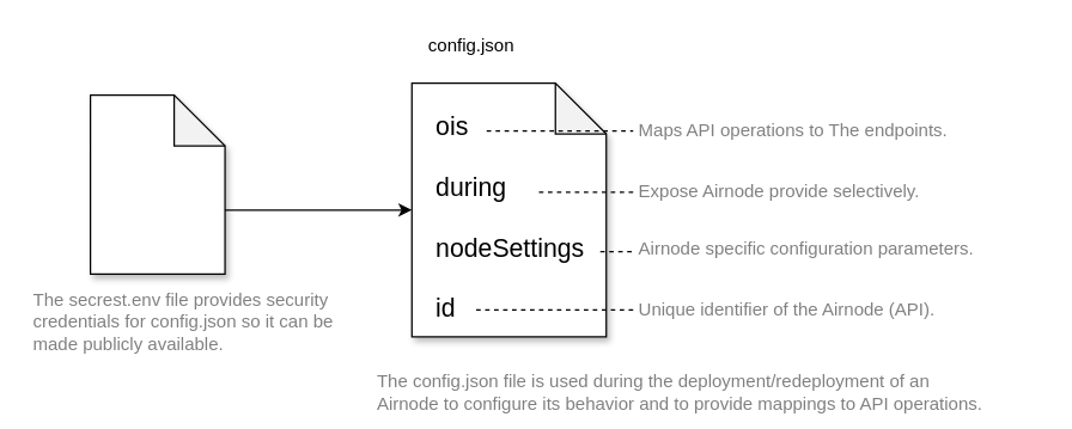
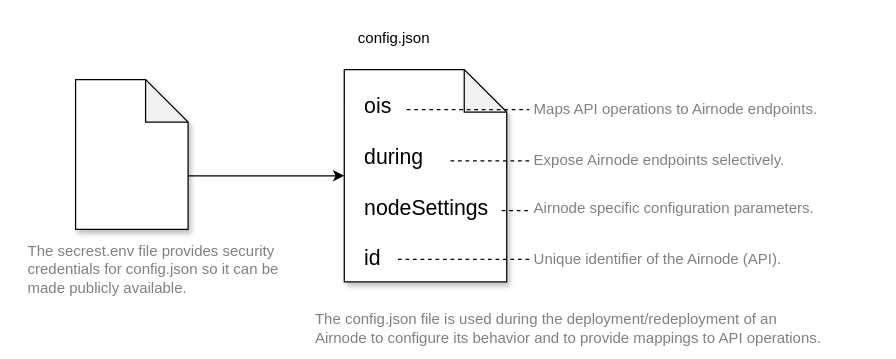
- <mxCell id="4" value="Maps API operations to The endpoints." style="text;html=1;strokeColor=none;fillColor=none;align=left;verticalAlign=middle;whiteSpace=wrap;rounded=0;sketch=0;fontColor=#808080;" vertex="1" parent="1"><mxGeometry x="425" y="77" width="250" height="20" as="geometry" /></mxCell>
+ <mxCell id="4" value="Maps API operations to Airnode endpoints." style="text;html=1;strokeColor=none;fillColor=none;align=left;verticalAlign=middle;whiteSpace=wrap;rounded=0;sketch=0;fontColor=#808080;" vertex="1" parent="1"><mxGeometry x="425" y="77" width="250" height="20" as="geometry" /></mxCell>
- <mxCell id="5" value="Expose Airnode provide selectively." style="text;html=1;strokeColor=none;fillColor=none;align=left;verticalAlign=middle;whiteSpace=wrap;rounded=0;sketch=0;fontColor=#808080;" vertex="1" parent="1"><mxGeometry x="425" y="118" width="210" height="20" as="geometry" /></mxCell>
+ <mxCell id="5" value="Expose Airnode endpoints selectively." style="text;html=1;strokeColor=none;fillColor=none;align=left;verticalAlign=middle;whiteSpace=wrap;rounded=0;sketch=0;fontColor=#808080;" vertex="1" parent="1"><mxGeometry x="425" y="118" width="210" height="20" as="geometry" /></mxCell>
